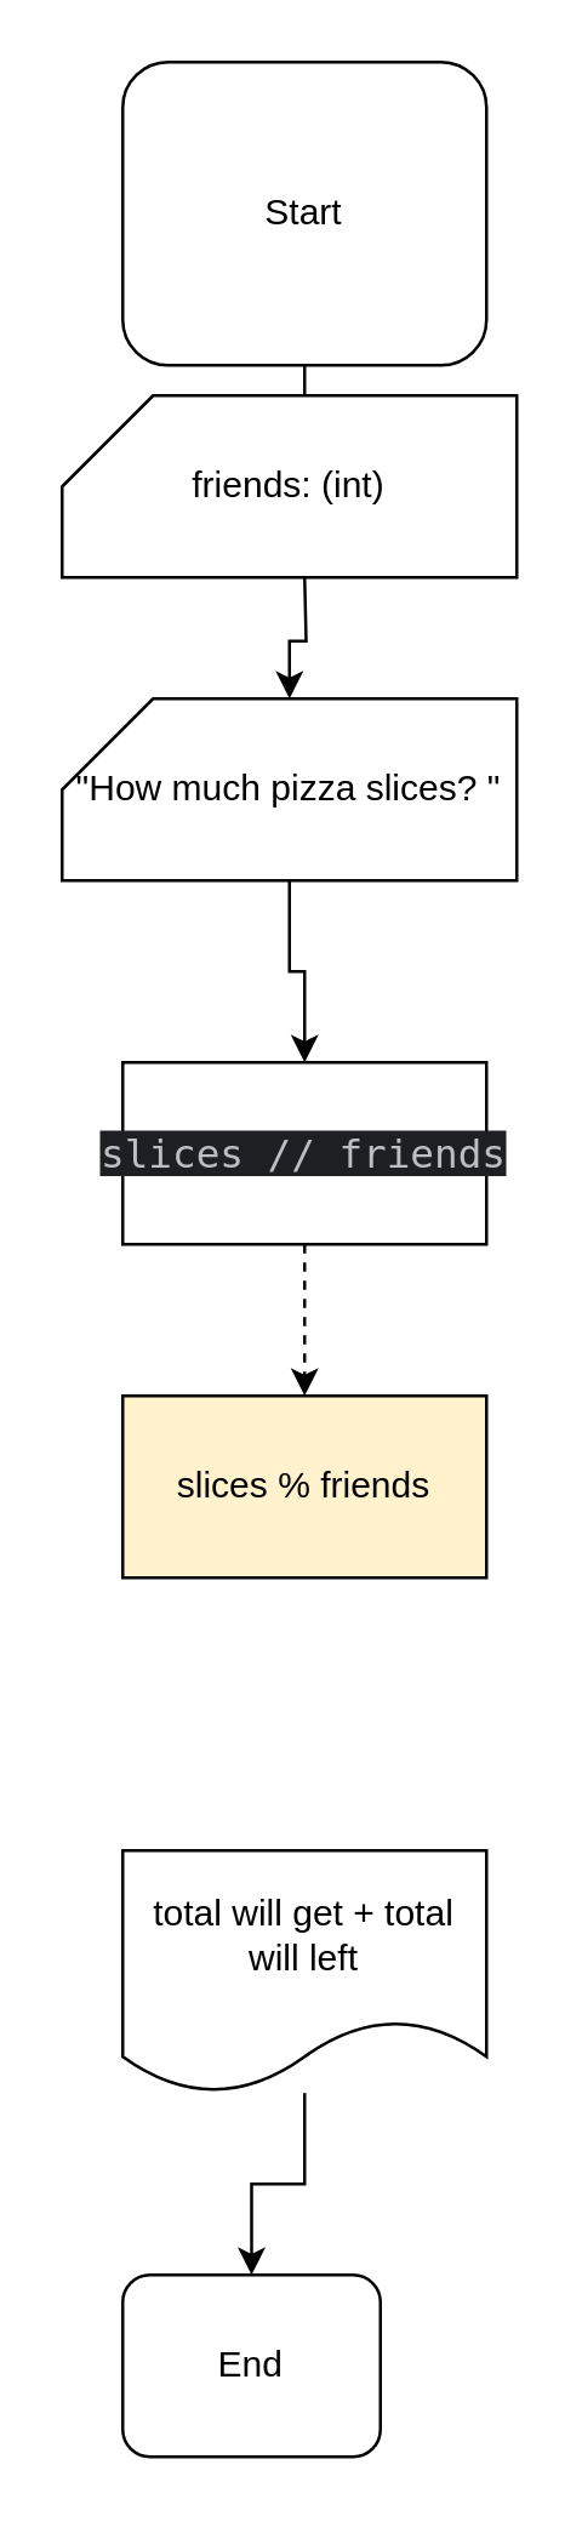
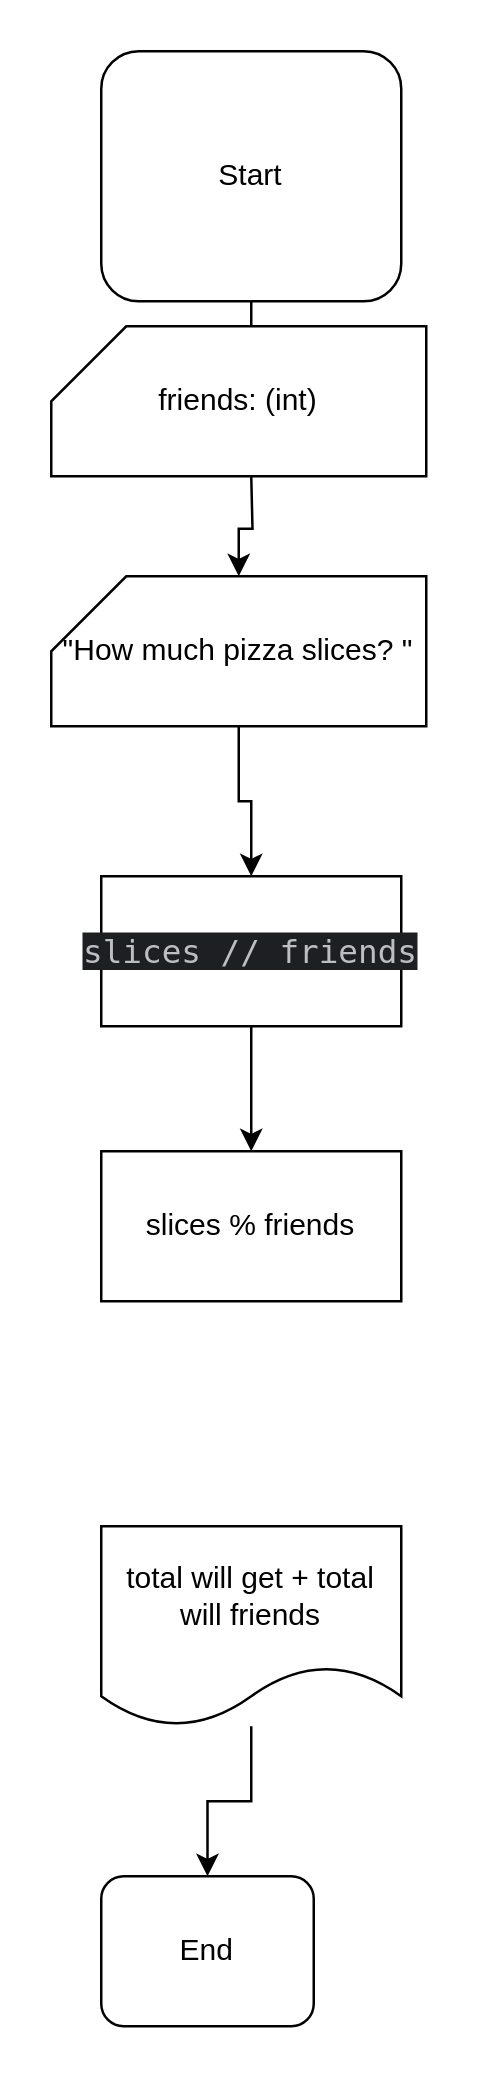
- <mxCell id="7" value="" style="edgeStyle=orthogonalEdgeStyle;rounded=0;orthogonalLoop=1;jettySize=auto;html=1;dashed=1;" edge="1" parent="1" source="8" target="9"><mxGeometry relative="1" as="geometry" /></mxCell>
+ <mxCell id="7" value="" style="edgeStyle=orthogonalEdgeStyle;rounded=0;orthogonalLoop=1;jettySize=auto;html=1;" edge="1" parent="1" source="8" target="9"><mxGeometry relative="1" as="geometry" /></mxCell>
- <mxCell id="9" value="slices % friends" style="rounded=0;whiteSpace=wrap;html=1;fillColor=#fff2cc;" vertex="1" parent="1"><mxGeometry x="40" y="460" width="120" height="60" as="geometry" /></mxCell>
+ <mxCell id="9" value="slices % friends" style="rounded=0;whiteSpace=wrap;html=1;" vertex="1" parent="1"><mxGeometry x="40" y="460" width="120" height="60" as="geometry" /></mxCell>
- <mxCell id="11" value="total will get + total will left" style="shape=document;whiteSpace=wrap;html=1;boundedLbl=1;" vertex="1" parent="1"><mxGeometry x="40" y="610" width="120" height="80" as="geometry" /></mxCell>
+ <mxCell id="11" value="total will get + total will friends" style="shape=document;whiteSpace=wrap;html=1;boundedLbl=1;" vertex="1" parent="1"><mxGeometry x="40" y="610" width="120" height="80" as="geometry" /></mxCell>
